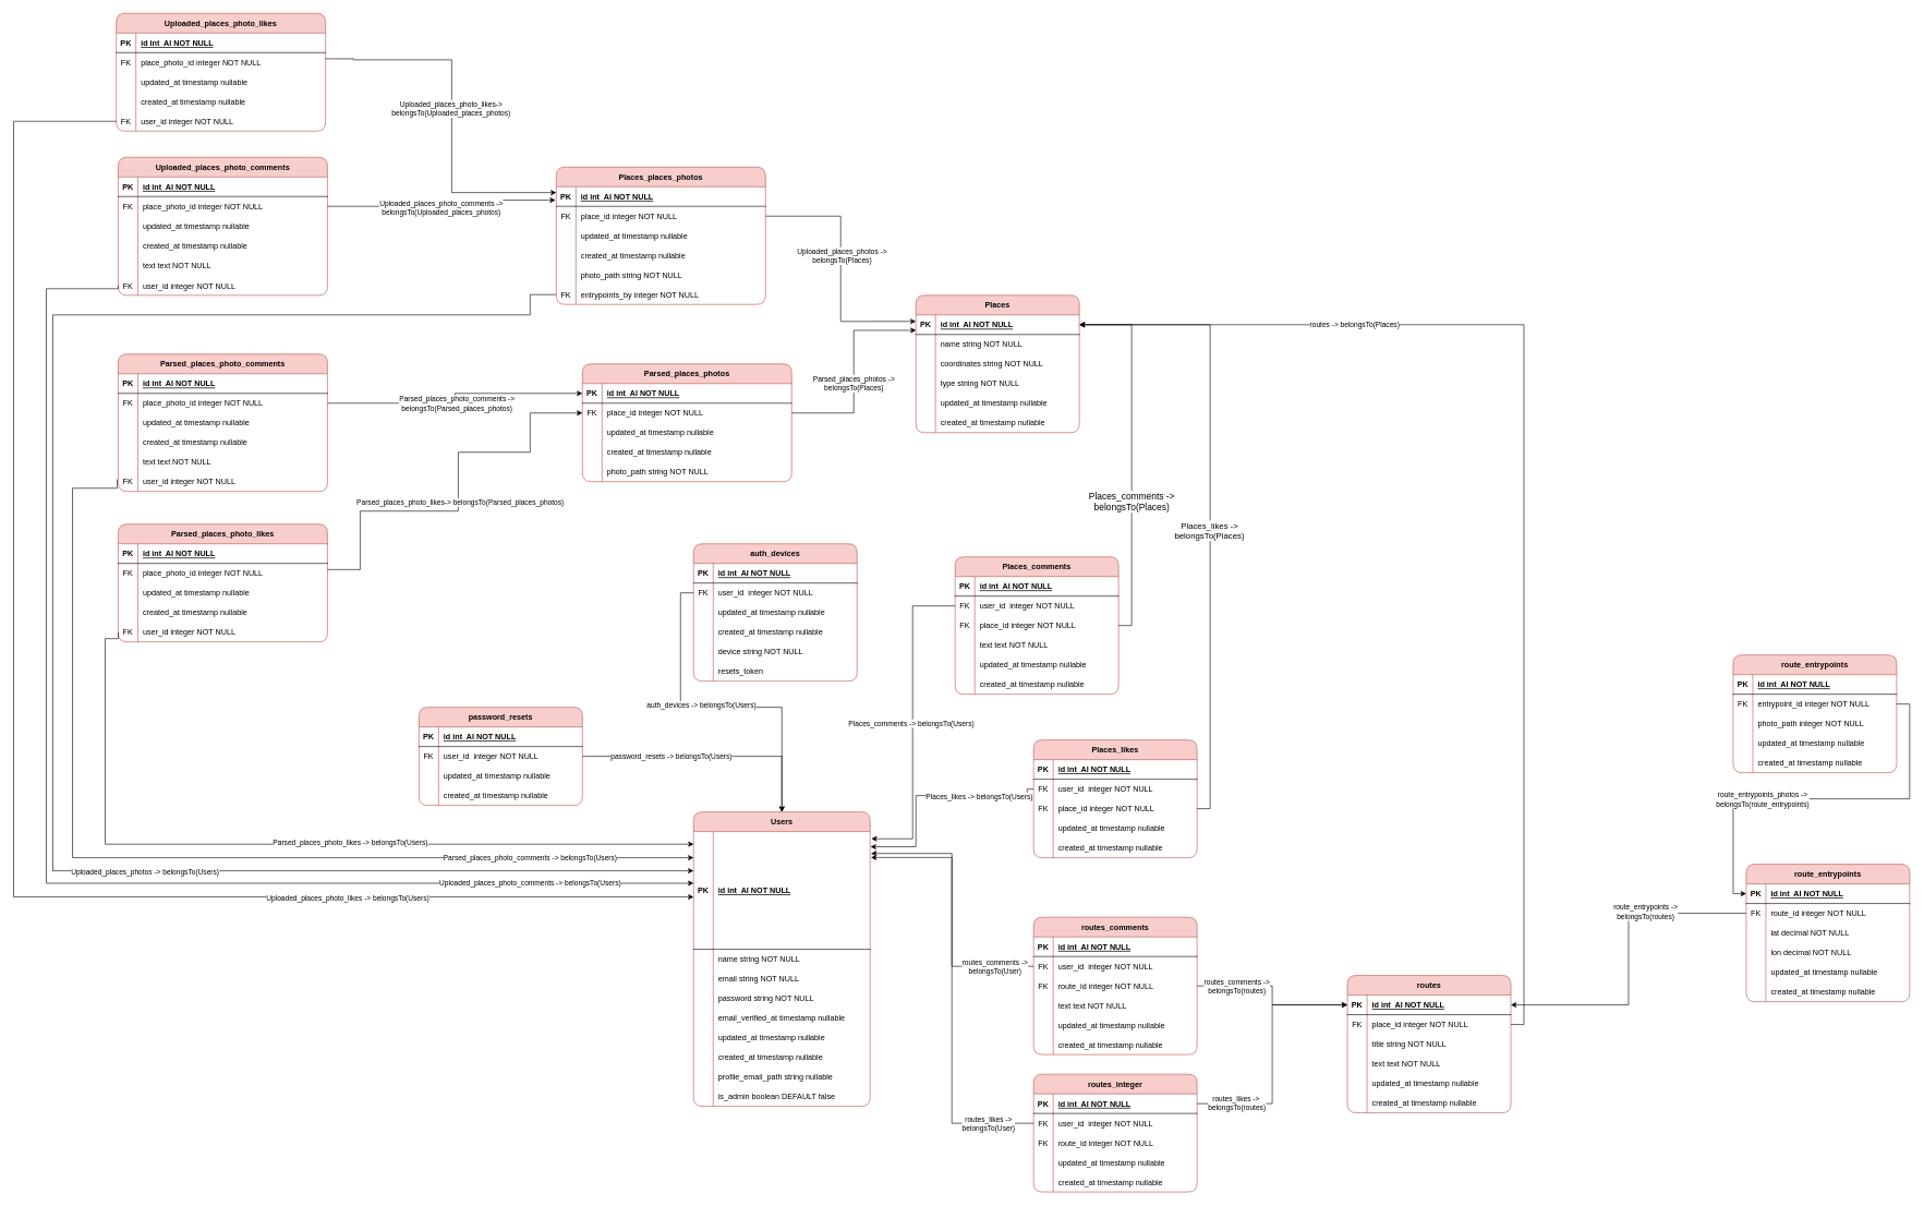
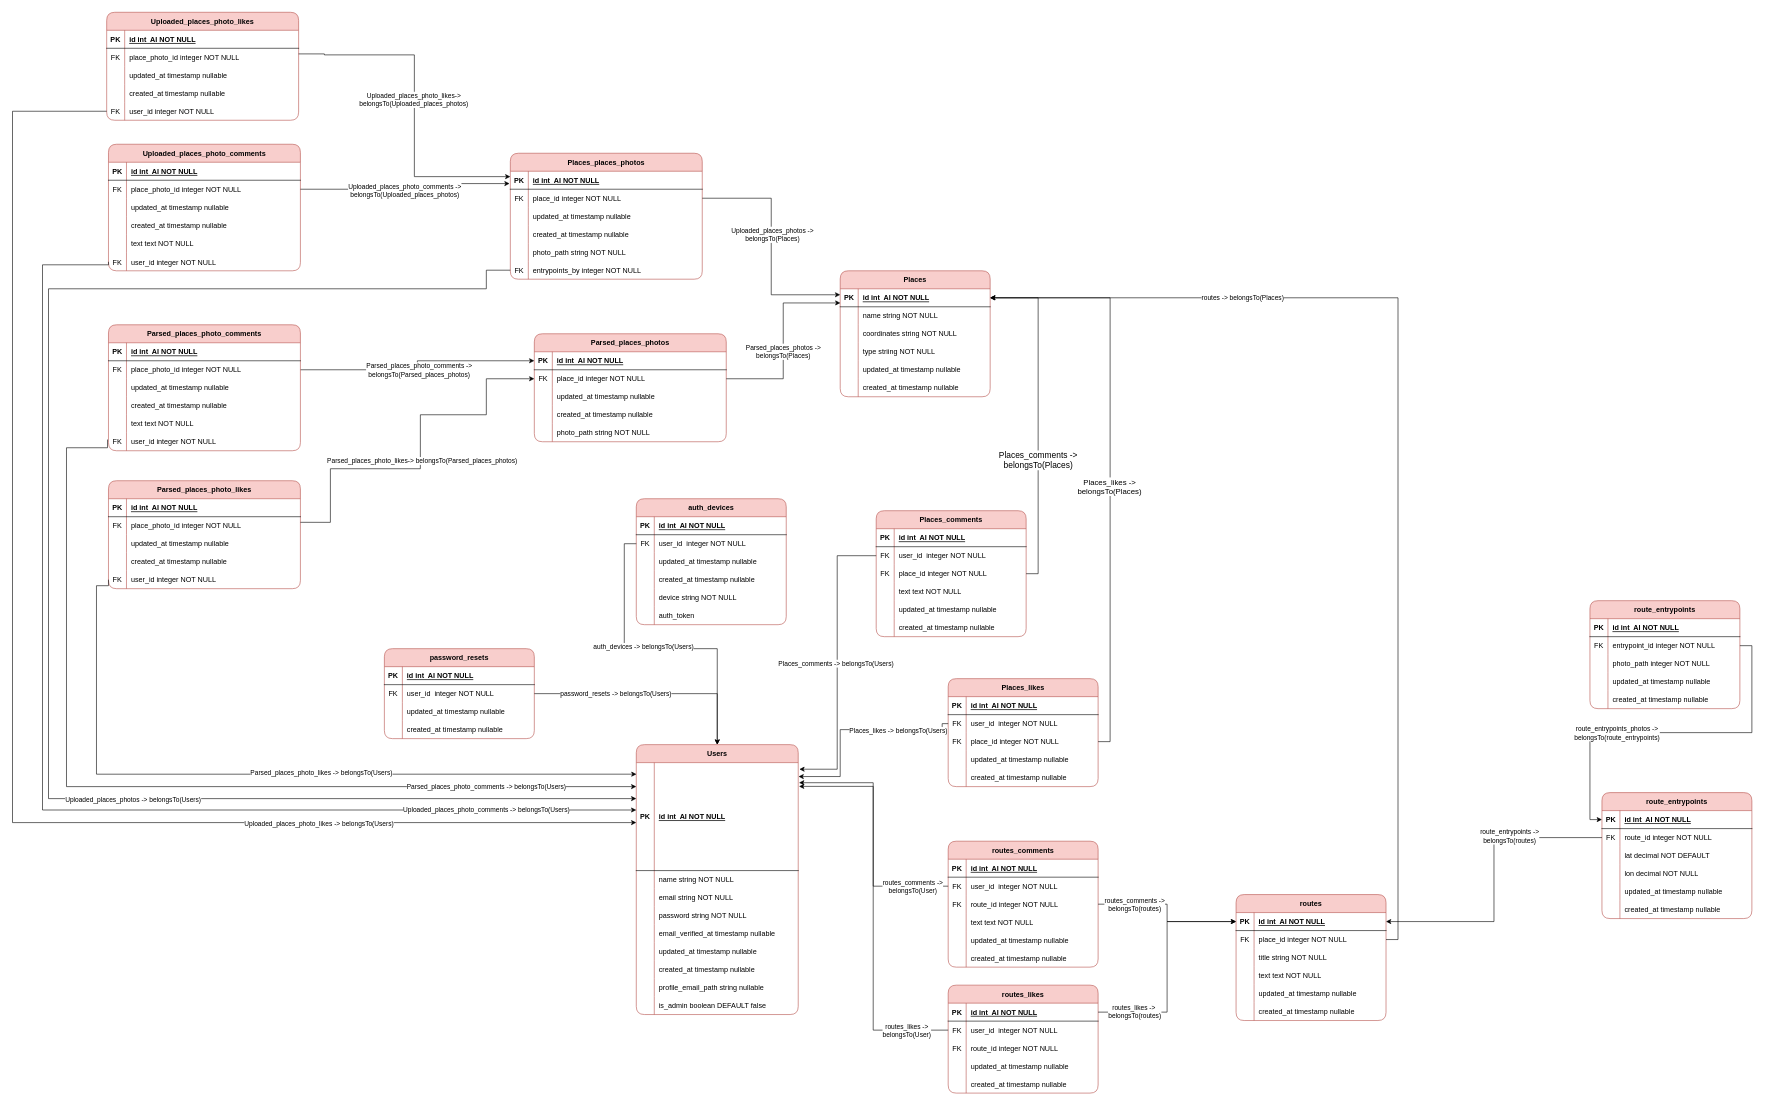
- <mxCell id="252" value="resets_token" style="shape=partialRectangle;overflow=hidden;connectable=0;fillColor=none;top=0;left=0;bottom=0;right=0;align=left;spacingLeft=6;" vertex="1" parent="250"><mxGeometry x="30" width="220" height="30" as="geometry"><mxRectangle width="220" height="30" as="alternateBounds" /></mxGeometry></mxCell>
+ <mxCell id="252" value="auth_token" style="shape=partialRectangle;overflow=hidden;connectable=0;fillColor=none;top=0;left=0;bottom=0;right=0;align=left;spacingLeft=6;" vertex="1" parent="250"><mxGeometry x="30" width="220" height="30" as="geometry"><mxRectangle width="220" height="30" as="alternateBounds" /></mxGeometry></mxCell>
- <mxCell id="328" value="lat decimal NOT NULL" style="shape=partialRectangle;overflow=hidden;connectable=0;fillColor=none;top=0;left=0;bottom=0;right=0;align=left;spacingLeft=6;" vertex="1" parent="326"><mxGeometry x="30" width="220" height="30" as="geometry"><mxRectangle width="220" height="30" as="alternateBounds" /></mxGeometry></mxCell>
+ <mxCell id="328" value="lat decimal NOT DEFAULT" style="shape=partialRectangle;overflow=hidden;connectable=0;fillColor=none;top=0;left=0;bottom=0;right=0;align=left;spacingLeft=6;" vertex="1" parent="326"><mxGeometry x="30" width="220" height="30" as="geometry"><mxRectangle width="220" height="30" as="alternateBounds" /></mxGeometry></mxCell>
- <mxCell id="274" value="routes_integer" style="shape=table;startSize=30;container=1;collapsible=1;childLayout=tableLayout;fixedRows=1;rowLines=0;fontStyle=1;align=center;resizeLast=1;fillColor=#f8cecc;strokeColor=#b85450;rounded=1;" vertex="1" parent="1"><mxGeometry x="1580" y="1642" width="250" height="180" as="geometry"><mxRectangle x="-440" y="1121" width="70" height="30" as="alternateBounds" /></mxGeometry></mxCell>
+ <mxCell id="274" value="routes_likes" style="shape=table;startSize=30;container=1;collapsible=1;childLayout=tableLayout;fixedRows=1;rowLines=0;fontStyle=1;align=center;resizeLast=1;fillColor=#f8cecc;strokeColor=#b85450;rounded=1;" vertex="1" parent="1"><mxGeometry x="1580" y="1642" width="250" height="180" as="geometry"><mxRectangle x="-440" y="1121" width="70" height="30" as="alternateBounds" /></mxGeometry></mxCell>
